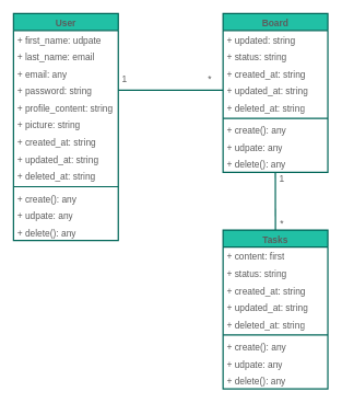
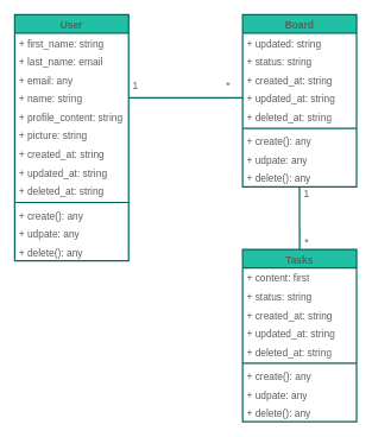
- <mxCell id="3" value="+ first_name: udpate" style="text;align=left;verticalAlign=top;spacingLeft=4;spacingRight=4;overflow=hidden;rotatable=0;points=[[0,0.5],[1,0.5]];portConstraint=eastwest;whiteSpace=wrap;html=1;strokeWidth=2;fontSize=14;labelBackgroundColor=none;fontColor=#5C5C5C;" vertex="1" parent="2"><mxGeometry y="26" width="160" height="26" as="geometry" /></mxCell>
+ <mxCell id="3" value="+ first_name: string" style="text;align=left;verticalAlign=top;spacingLeft=4;spacingRight=4;overflow=hidden;rotatable=0;points=[[0,0.5],[1,0.5]];portConstraint=eastwest;whiteSpace=wrap;html=1;strokeWidth=2;fontSize=14;labelBackgroundColor=none;fontColor=#5C5C5C;" vertex="1" parent="2"><mxGeometry y="26" width="160" height="26" as="geometry" /></mxCell>
- <mxCell id="6" value="+ password: string" style="text;align=left;verticalAlign=top;spacingLeft=4;spacingRight=4;overflow=hidden;rotatable=0;points=[[0,0.5],[1,0.5]];portConstraint=eastwest;whiteSpace=wrap;html=1;strokeWidth=2;fontSize=14;labelBackgroundColor=none;fontColor=#5C5C5C;" vertex="1" parent="2"><mxGeometry y="104" width="160" height="26" as="geometry" /></mxCell>
+ <mxCell id="6" value="+ name: string" style="text;align=left;verticalAlign=top;spacingLeft=4;spacingRight=4;overflow=hidden;rotatable=0;points=[[0,0.5],[1,0.5]];portConstraint=eastwest;whiteSpace=wrap;html=1;strokeWidth=2;fontSize=14;labelBackgroundColor=none;fontColor=#5C5C5C;" vertex="1" parent="2"><mxGeometry y="104" width="160" height="26" as="geometry" /></mxCell>
